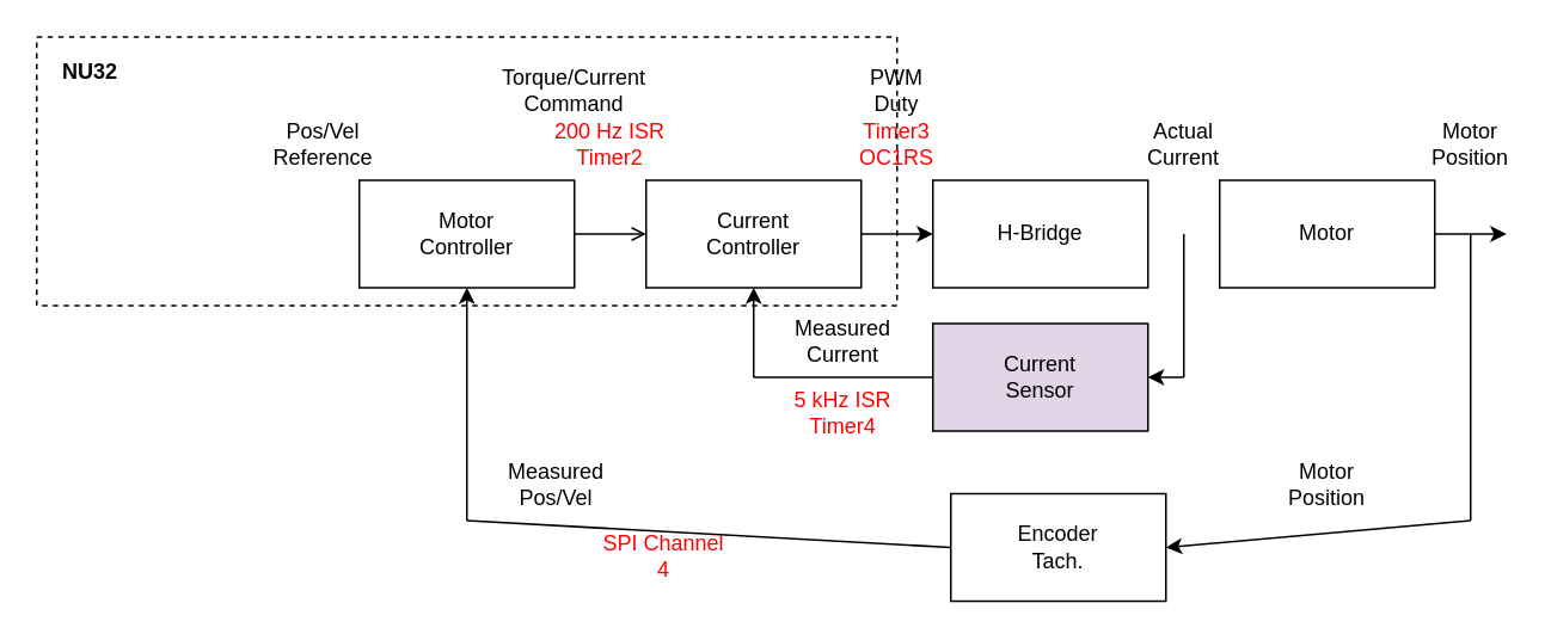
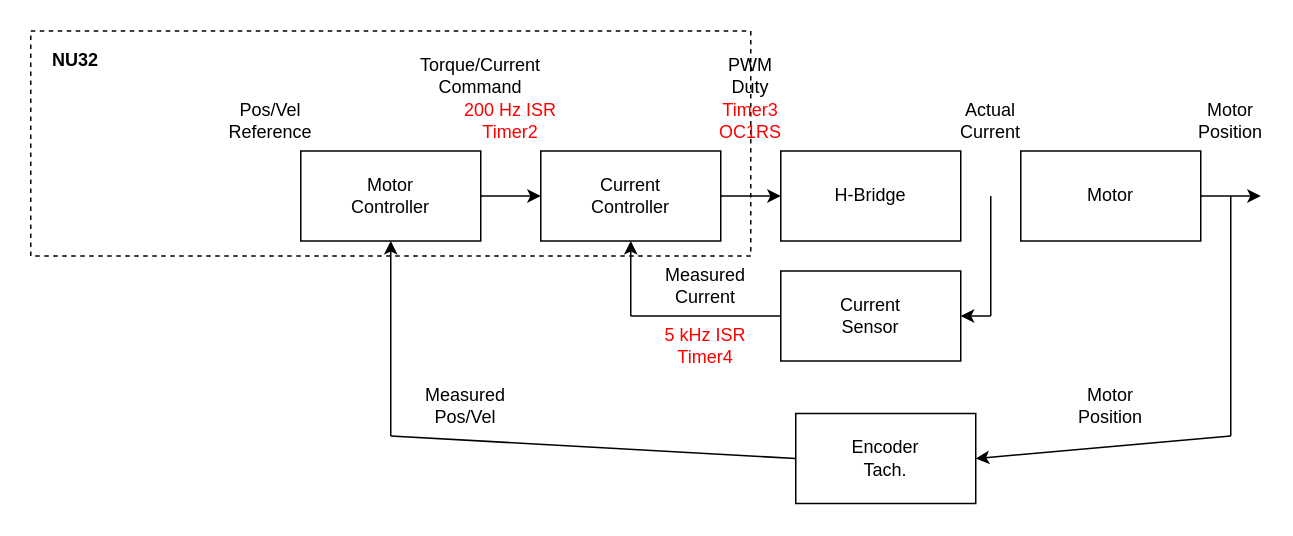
- <mxCell id="3" style="edgeStyle=orthogonalEdgeStyle;rounded=0;orthogonalLoop=1;jettySize=auto;html=1;entryX=0;entryY=0.5;entryDx=0;entryDy=0;endArrow=open;" edge="1" parent="1" source="4" target="6"><mxGeometry relative="1" as="geometry" /></mxCell>
+ <mxCell id="3" style="edgeStyle=orthogonalEdgeStyle;rounded=0;orthogonalLoop=1;jettySize=auto;html=1;entryX=0;entryY=0.5;entryDx=0;entryDy=0;" edge="1" parent="1" source="4" target="6"><mxGeometry relative="1" as="geometry" /></mxCell>
- <mxCell id="10" value="&lt;div&gt;Current&lt;/div&gt;&lt;div&gt;Sensor&lt;br&gt;&lt;/div&gt;" style="rounded=0;whiteSpace=wrap;html=1;fillColor=#e1d5e7;" vertex="1" parent="1"><mxGeometry x="520" y="180" width="120" height="60" as="geometry" /></mxCell>
+ <mxCell id="10" value="&lt;div&gt;Current&lt;/div&gt;&lt;div&gt;Sensor&lt;br&gt;&lt;/div&gt;" style="rounded=0;whiteSpace=wrap;html=1;" vertex="1" parent="1"><mxGeometry x="520" y="180" width="120" height="60" as="geometry" /></mxCell>
- <mxCell id="28" value="&lt;div&gt;&lt;font color=&quot;#FF0000&quot;&gt;SPI Channel 4&lt;br&gt;&lt;/font&gt;&lt;/div&gt;" style="text;html=1;strokeColor=none;fillColor=none;align=center;verticalAlign=middle;whiteSpace=wrap;rounded=0;" vertex="1" parent="1"><mxGeometry x="335" y="300" width="70" height="20" as="geometry" /></mxCell>
